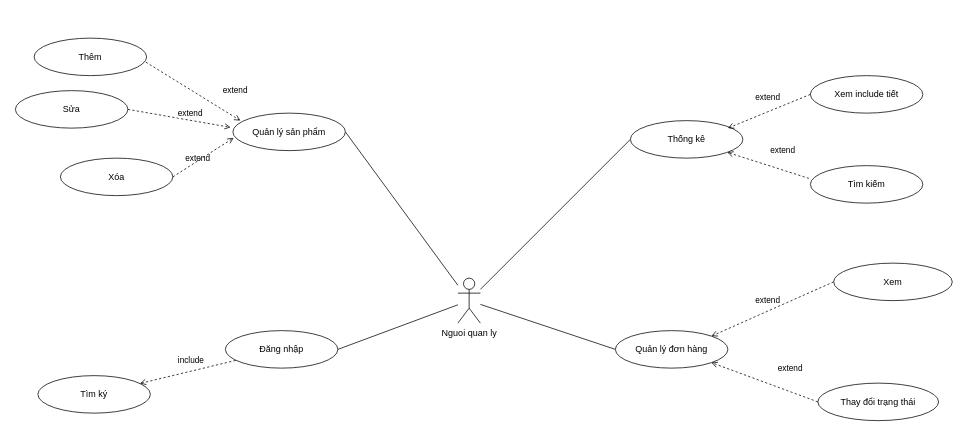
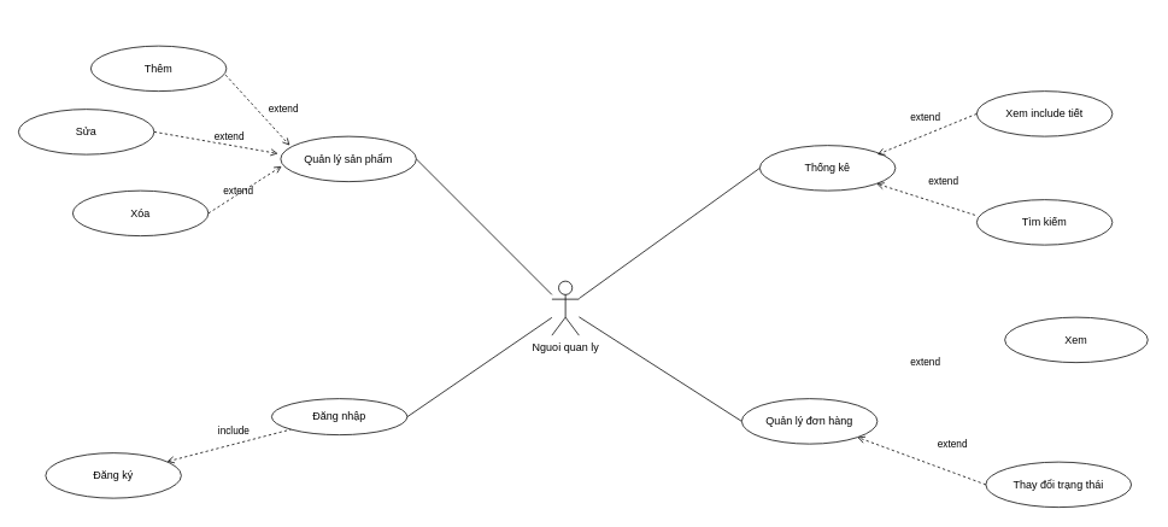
- <mxCell id="12" value="Thêm" style="ellipse;whiteSpace=wrap;html=1;" vertex="1" parent="1"><mxGeometry x="45" y="50" width="150" height="50" as="geometry" /></mxCell>
+ <mxCell id="12" value="Thêm" style="ellipse;whiteSpace=wrap;html=1;" vertex="1" parent="1"><mxGeometry x="100" y="50" width="150" height="50" as="geometry" /></mxCell>
- <mxCell id="3" value="Nguoi quan ly&lt;br&gt;" style="shape=umlActor;verticalLabelPosition=bottom;verticalAlign=top;html=1;outlineConnect=0;" vertex="1" parent="1"><mxGeometry x="610" y="370" width="30" height="60" as="geometry" /></mxCell>
+ <mxCell id="3" value="Nguoi quan ly&lt;br&gt;" style="shape=umlActor;verticalLabelPosition=bottom;verticalAlign=top;html=1;outlineConnect=0;" vertex="1" parent="1"><mxGeometry x="610" y="310" width="30" height="60" as="geometry" /></mxCell>
- <mxCell id="19" style="rounded=0;orthogonalLoop=1;jettySize=auto;html=1;endArrow=open;endFill=0;dashed=1;exitX=0;exitY=0.5;exitDx=0;exitDy=0;entryX=1;entryY=0;entryDx=0;entryDy=0;" edge="1" parent="1" source="20" target="6"><mxGeometry relative="1" as="geometry"><mxPoint x="1463" y="470.999" as="targetPoint" /></mxGeometry></mxCell>
- <mxCell id="10" value="Đăng nhập" style="ellipse;whiteSpace=wrap;html=1;" vertex="1" parent="1"><mxGeometry x="300" y="440" width="150" height="50" as="geometry" /></mxCell>
+ <mxCell id="10" value="Đăng nhập" style="ellipse;whiteSpace=wrap;html=1;" vertex="1" parent="1"><mxGeometry x="300" y="440" width="150" height="40" as="geometry" /></mxCell>
- <mxCell id="28" value="Tìm ký" style="ellipse;whiteSpace=wrap;html=1;" vertex="1" parent="1"><mxGeometry x="50" y="500" width="150" height="50" as="geometry" /></mxCell>
+ <mxCell id="28" value="Đăng ký" style="ellipse;whiteSpace=wrap;html=1;" vertex="1" parent="1"><mxGeometry x="50" y="500" width="150" height="50" as="geometry" /></mxCell>
